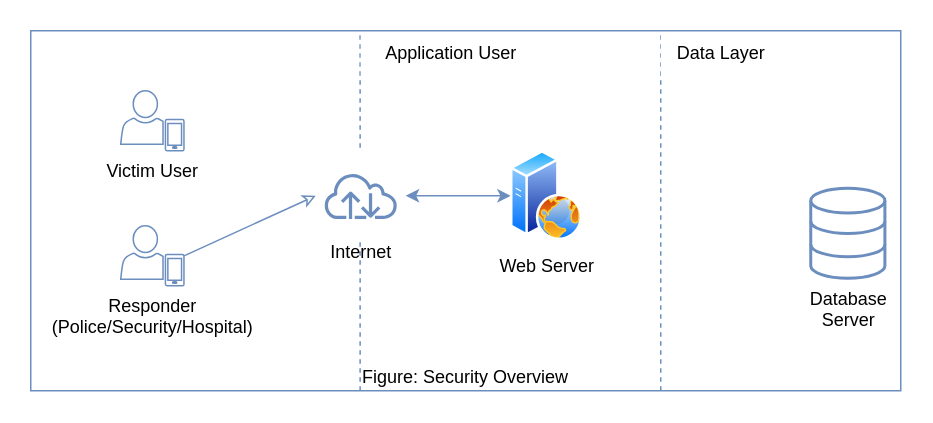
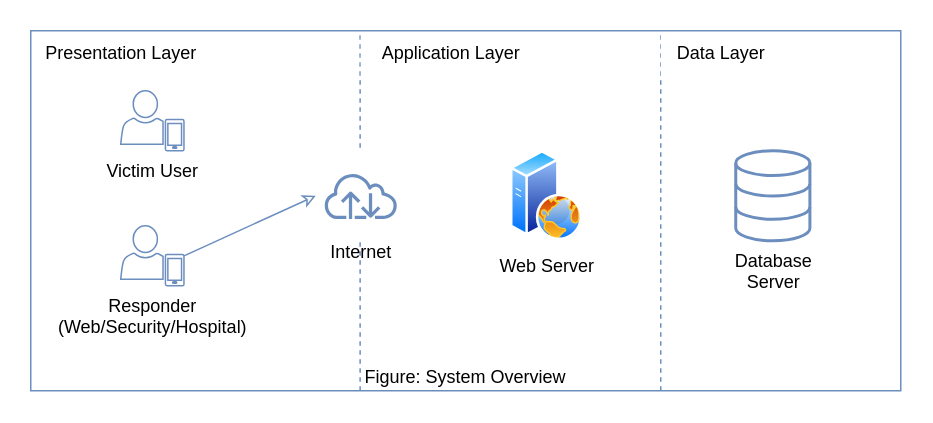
+ <mxCell id="11" value="Presentation Layer" style="text;html=1;align=center;verticalAlign=middle;resizable=0;points=[];autosize=1;strokeColor=none;fillColor=default;" parent="1" vertex="1"><mxGeometry x="20" y="20" width="120" height="30" as="geometry" /></mxCell>
- <mxCell id="12" value="Application User" style="text;html=1;align=center;verticalAlign=middle;resizable=0;points=[];autosize=1;strokeColor=none;fillColor=default;" parent="1" vertex="1"><mxGeometry x="240" y="20" width="120" height="30" as="geometry" /></mxCell>
+ <mxCell id="12" value="Application Layer" style="text;html=1;align=center;verticalAlign=middle;resizable=0;points=[];autosize=1;strokeColor=none;fillColor=default;" parent="1" vertex="1"><mxGeometry x="240" y="20" width="120" height="30" as="geometry" /></mxCell>
- <mxCell id="8" style="edgeStyle=orthogonalEdgeStyle;rounded=0;orthogonalLoop=1;jettySize=auto;html=1;entryX=0;entryY=0.5;entryDx=0;entryDy=0;startArrow=classic;startFill=1;strokeColor=#6C8EBF;" parent="1" source="10" target="9" edge="1"><mxGeometry relative="1" as="geometry" /></mxCell>
- <mxCell id="3" value="Database&lt;br&gt;Server" style="html=1;verticalLabelPosition=bottom;align=center;labelBackgroundColor=#ffffff;verticalAlign=top;strokeWidth=2;strokeColor=#6C8EBF;shadow=0;dashed=0;shape=mxgraph.ios7.icons.data;aspect=fixed;" parent="1" vertex="1"><mxGeometry x="540" y="125" width="49.44" height="60" as="geometry" /></mxCell>
+ <mxCell id="3" value="Database&lt;br&gt;Server" style="html=1;verticalLabelPosition=bottom;align=center;labelBackgroundColor=#ffffff;verticalAlign=top;strokeWidth=2;strokeColor=#6C8EBF;shadow=0;dashed=0;shape=mxgraph.ios7.icons.data;aspect=fixed;" parent="1" vertex="1"><mxGeometry x="490" y="100" width="49.44" height="60" as="geometry" /></mxCell>
- <mxCell id="6" value="Responder&lt;br&gt;(Police/Security/Hospital)" style="sketch=0;pointerEvents=1;shadow=0;dashed=0;html=1;strokeColor=#6C8EBF;fillColor=default;labelPosition=center;verticalLabelPosition=bottom;verticalAlign=top;outlineConnect=0;align=center;shape=mxgraph.office.users.mobile_user;aspect=fixed;" parent="1" vertex="1"><mxGeometry x="80" y="150" width="42.14" height="40" as="geometry" /></mxCell>
+ <mxCell id="6" value="Responder&lt;br&gt;(Web/Security/Hospital)" style="sketch=0;pointerEvents=1;shadow=0;dashed=0;html=1;strokeColor=#6C8EBF;fillColor=default;labelPosition=center;verticalLabelPosition=bottom;verticalAlign=top;outlineConnect=0;align=center;shape=mxgraph.office.users.mobile_user;aspect=fixed;" parent="1" vertex="1"><mxGeometry x="80" y="150" width="42.14" height="40" as="geometry" /></mxCell>
- <mxCell id="14" value="Figure: Security Overview" style="rounded=0;whiteSpace=wrap;html=1;fillColor=none;strokeColor=#6C8EBF;verticalAlign=bottom;" parent="1" vertex="1"><mxGeometry x="20" y="20" width="580" height="240" as="geometry" /></mxCell>
+ <mxCell id="14" value="Figure: System Overview" style="rounded=0;whiteSpace=wrap;html=1;fillColor=none;strokeColor=#6C8EBF;verticalAlign=bottom;" parent="1" vertex="1"><mxGeometry x="20" y="20" width="580" height="240" as="geometry" /></mxCell>
